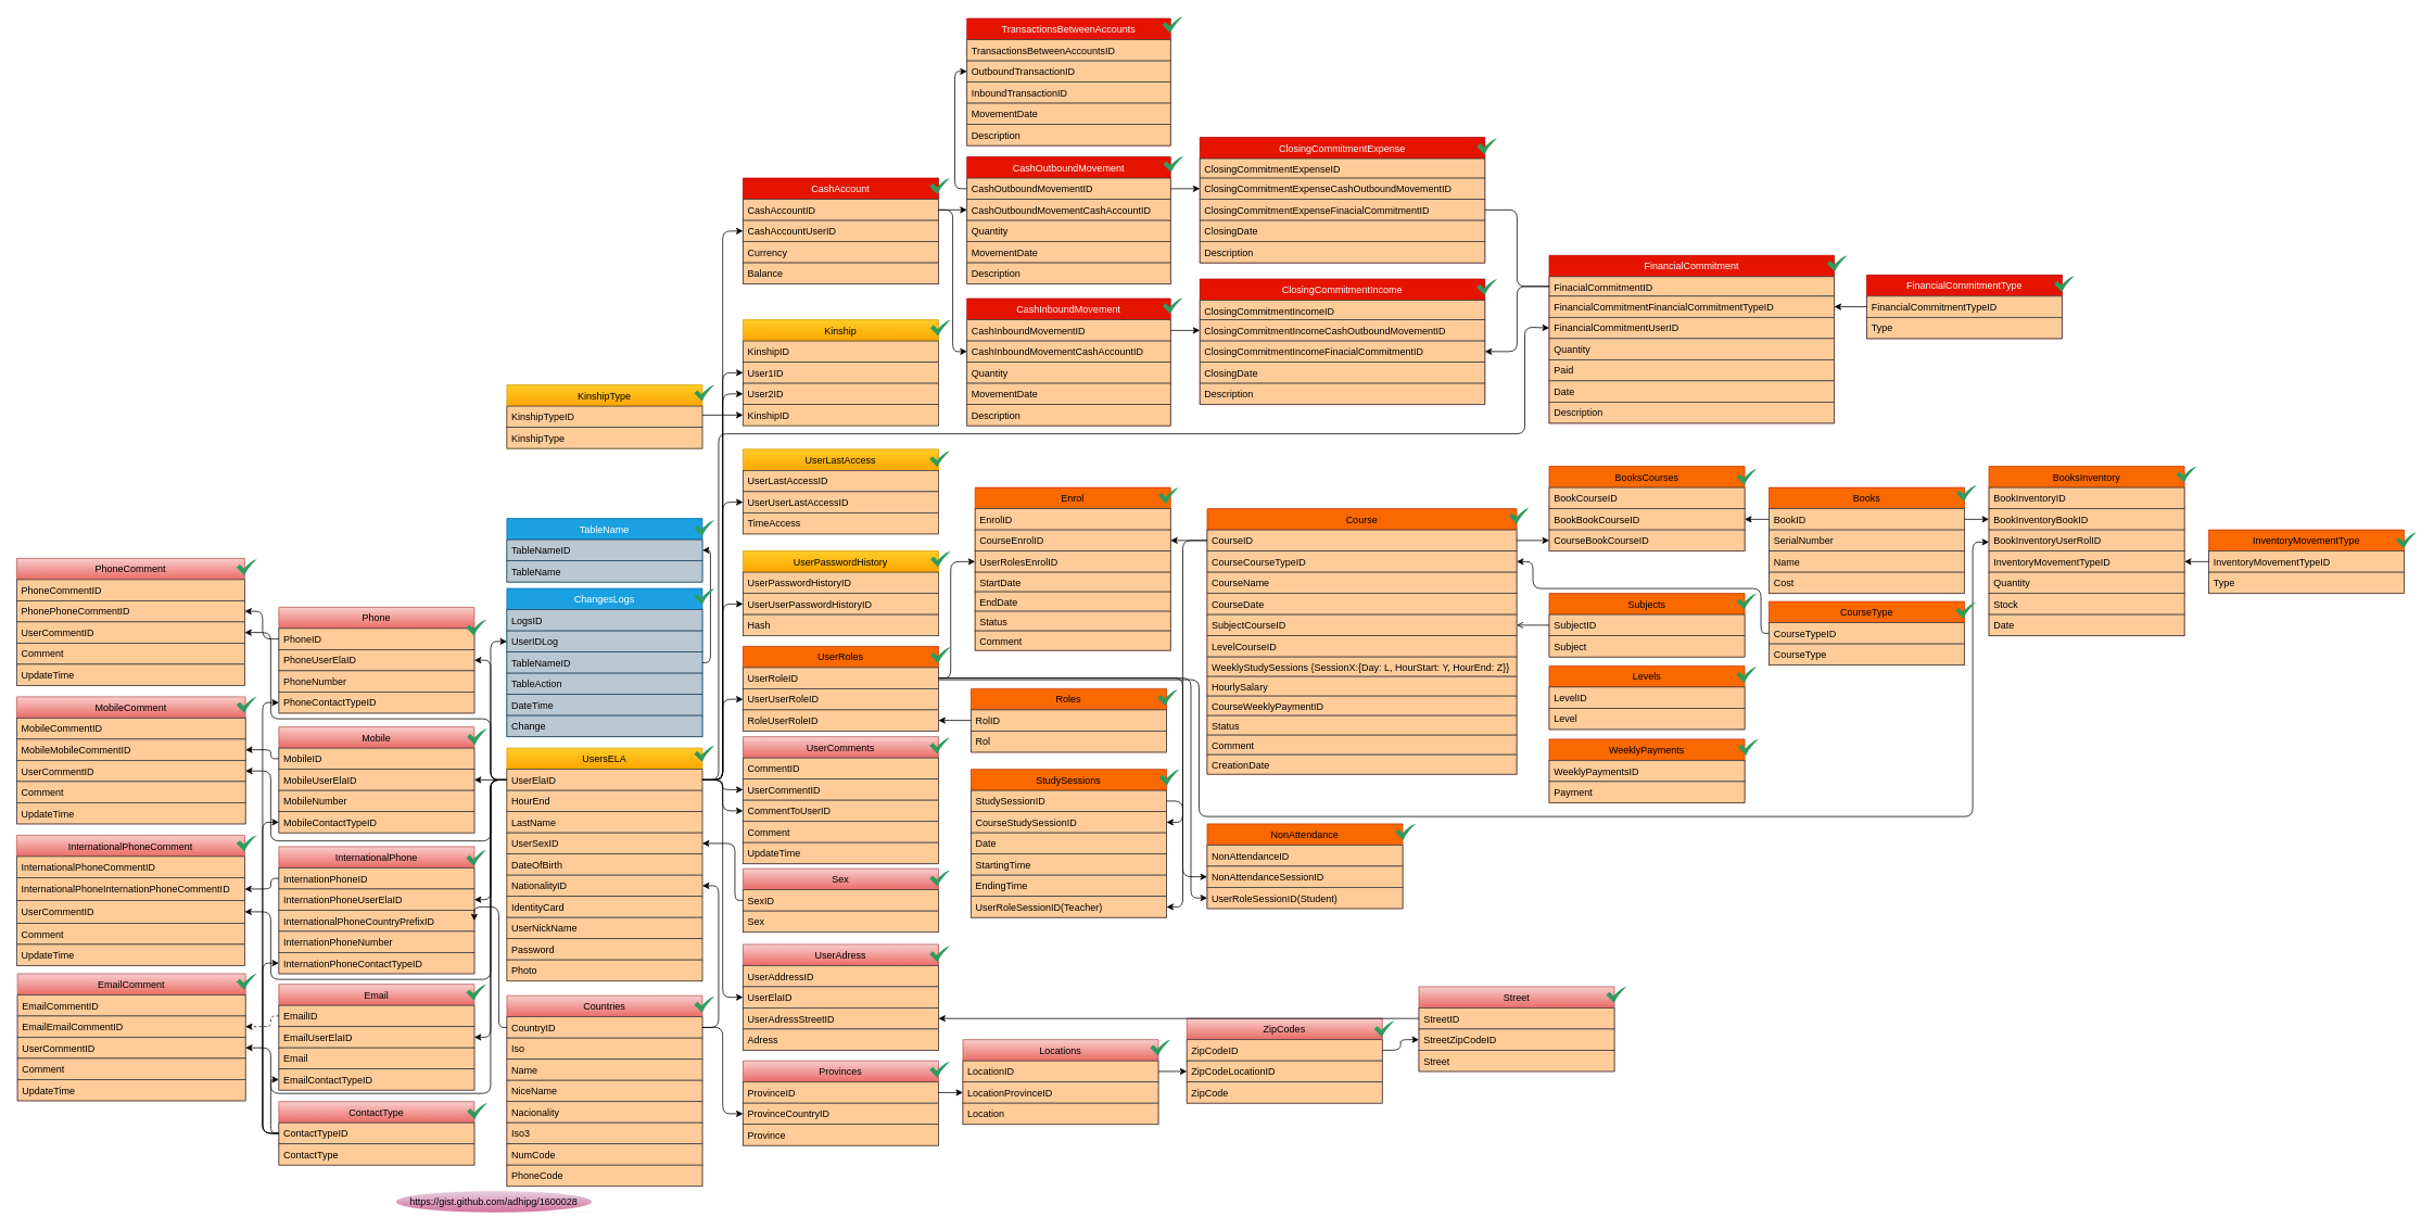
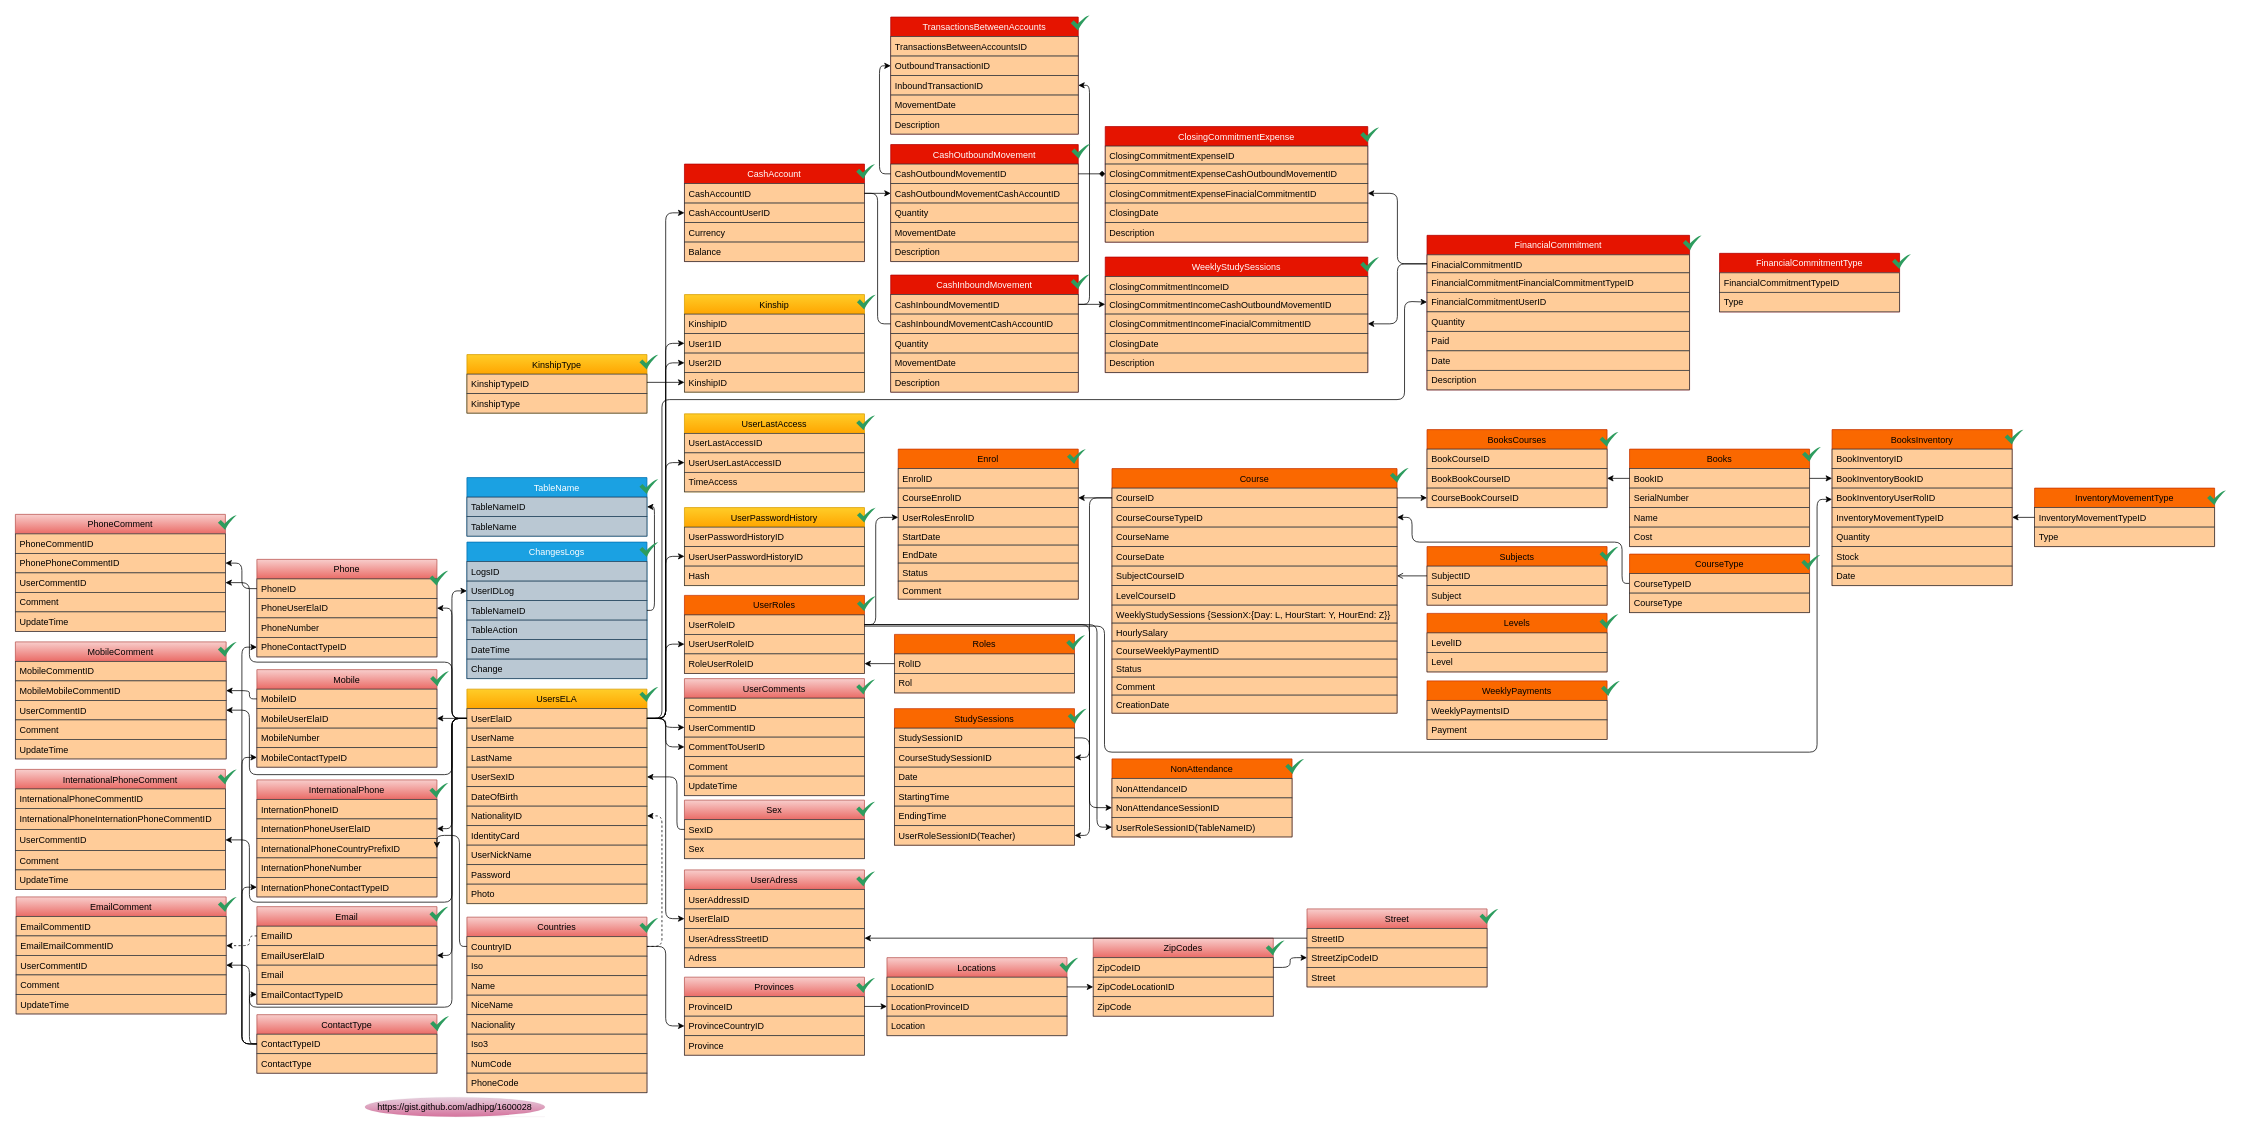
- <mxCell id="218" style="edgeStyle=orthogonalEdgeStyle;html=1;entryX=0;entryY=0.5;entryDx=0;entryDy=0;" parent="1" source="193" target="208" edge="1"><mxGeometry relative="1" as="geometry" /></mxCell>
+ <mxCell id="218" style="edgeStyle=orthogonalEdgeStyle;html=1;entryX=0;entryY=0.5;entryDx=0;entryDy=0;endArrow=diamond;" parent="1" source="193" target="208" edge="1"><mxGeometry relative="1" as="geometry" /></mxCell>
+ <mxCell id="257" style="edgeStyle=orthogonalEdgeStyle;html=1;entryX=1;entryY=0.5;entryDx=0;entryDy=0;fontColor=default;exitX=1;exitY=0.5;exitDx=0;exitDy=0;" parent="1" source="200" target="253" edge="1"><mxGeometry relative="1" as="geometry"><Array as="points"><mxPoint x="1452" y="405" /><mxPoint x="1452" y="113" /></Array></mxGeometry></mxCell>
- <mxCell id="228" style="edgeStyle=orthogonalEdgeStyle;html=1;entryX=1;entryY=0.5;entryDx=0;entryDy=0;endArrow=none;" parent="1" source="221" target="209" edge="1"><mxGeometry relative="1" as="geometry"><mxPoint x="1882" y="280" as="targetPoint" /></mxGeometry></mxCell>
+ <mxCell id="228" style="edgeStyle=orthogonalEdgeStyle;html=1;entryX=1;entryY=0.5;entryDx=0;entryDy=0;" parent="1" source="221" target="209" edge="1"><mxGeometry relative="1" as="geometry"><mxPoint x="1882" y="280" as="targetPoint" /></mxGeometry></mxCell>
- <mxCell id="212" value="ClosingCommitmentIncome" style="swimlane;fontStyle=0;childLayout=stackLayout;horizontal=1;startSize=26;fillColor=#e51400;horizontalStack=0;resizeParent=1;resizeParentMax=0;resizeLast=0;collapsible=1;marginBottom=0;strokeColor=#B20000;fontColor=#ffffff;" parent="1" vertex="1"><mxGeometry x="1473" y="342" width="350" height="154" as="geometry" /></mxCell>
+ <mxCell id="212" value="WeeklyStudySessions" style="swimlane;fontStyle=0;childLayout=stackLayout;horizontal=1;startSize=26;fillColor=#e51400;horizontalStack=0;resizeParent=1;resizeParentMax=0;resizeLast=0;collapsible=1;marginBottom=0;strokeColor=#B20000;fontColor=#ffffff;" parent="1" vertex="1"><mxGeometry x="1473" y="342" width="350" height="154" as="geometry" /></mxCell>
- <mxCell id="234" style="edgeStyle=orthogonalEdgeStyle;html=1;entryX=1;entryY=0.5;entryDx=0;entryDy=0;" parent="1" source="232" target="222" edge="1"><mxGeometry relative="1" as="geometry" /></mxCell>
- <mxCell id="205" style="edgeStyle=orthogonalEdgeStyle;html=1;" parent="1" source="187" target="201" edge="1"><mxGeometry relative="1" as="geometry" /></mxCell>
+ <mxCell id="205" style="edgeStyle=orthogonalEdgeStyle;html=1;endArrow=none;" parent="1" source="187" target="201" edge="1"><mxGeometry relative="1" as="geometry" /></mxCell>
- <mxCell id="4" value="HourEnd" style="text;strokeColor=#36393d;fillColor=#ffcc99;align=left;verticalAlign=top;spacingLeft=4;spacingRight=4;overflow=hidden;rotatable=0;points=[[0,0.5],[1,0.5]];portConstraint=eastwest;fontColor=#000000;" parent="2" vertex="1"><mxGeometry y="52" width="240" height="26" as="geometry" /></mxCell>
+ <mxCell id="4" value="UserName" style="text;strokeColor=#36393d;fillColor=#ffcc99;align=left;verticalAlign=top;spacingLeft=4;spacingRight=4;overflow=hidden;rotatable=0;points=[[0,0.5],[1,0.5]];portConstraint=eastwest;fontColor=#000000;" parent="2" vertex="1"><mxGeometry y="52" width="240" height="26" as="geometry" /></mxCell>
- <mxCell id="51" style="edgeStyle=orthogonalEdgeStyle;html=1;entryX=1;entryY=0.5;entryDx=0;entryDy=0;fontColor=#000000;" parent="1" source="26" target="54" edge="1"><mxGeometry relative="1" as="geometry"><mxPoint x="252" y="1101" as="targetPoint" /><Array as="points"><mxPoint x="332" y="1078" /><mxPoint x="332" y="1091" /></Array></mxGeometry></mxCell>
- <mxCell id="179" value="UserRoleSessionID(Student)" style="text;strokeColor=#36393d;fillColor=#ffcc99;align=left;verticalAlign=top;spacingLeft=4;spacingRight=4;overflow=hidden;rotatable=0;points=[[0,0.5],[1,0.5]];portConstraint=eastwest;fontColor=#000000;" parent="176" vertex="1"><mxGeometry y="78" width="240" height="26" as="geometry" /></mxCell>
+ <mxCell id="179" value="UserRoleSessionID(TableNameID)" style="text;strokeColor=#36393d;fillColor=#ffcc99;align=left;verticalAlign=top;spacingLeft=4;spacingRight=4;overflow=hidden;rotatable=0;points=[[0,0.5],[1,0.5]];portConstraint=eastwest;fontColor=#000000;" parent="176" vertex="1"><mxGeometry y="78" width="240" height="26" as="geometry" /></mxCell>
- <mxCell id="272" style="edgeStyle=orthogonalEdgeStyle;html=1;entryX=1;entryY=0.5;entryDx=0;entryDy=0;exitX=1;exitY=0.5;exitDx=0;exitDy=0;" parent="1" source="65" target="8" edge="1"><mxGeometry relative="1" as="geometry"><Array as="points"><mxPoint x="882" y="1261" /><mxPoint x="882" y="1087" /></Array></mxGeometry></mxCell>
+ <mxCell id="272" style="edgeStyle=orthogonalEdgeStyle;html=1;entryX=1;entryY=0.5;entryDx=0;entryDy=0;exitX=1;exitY=0.5;exitDx=0;exitDy=0;dashed=1;" parent="1" source="65" target="8" edge="1"><mxGeometry relative="1" as="geometry"><Array as="points"><mxPoint x="882" y="1261" /><mxPoint x="882" y="1087" /></Array></mxGeometry></mxCell>
